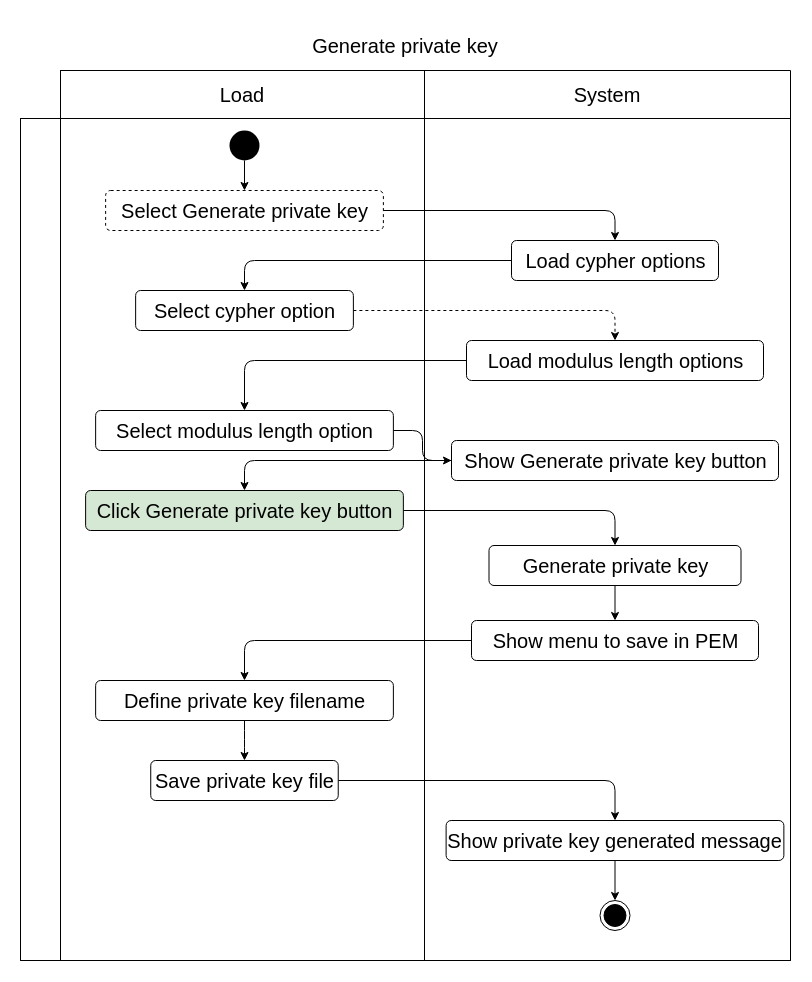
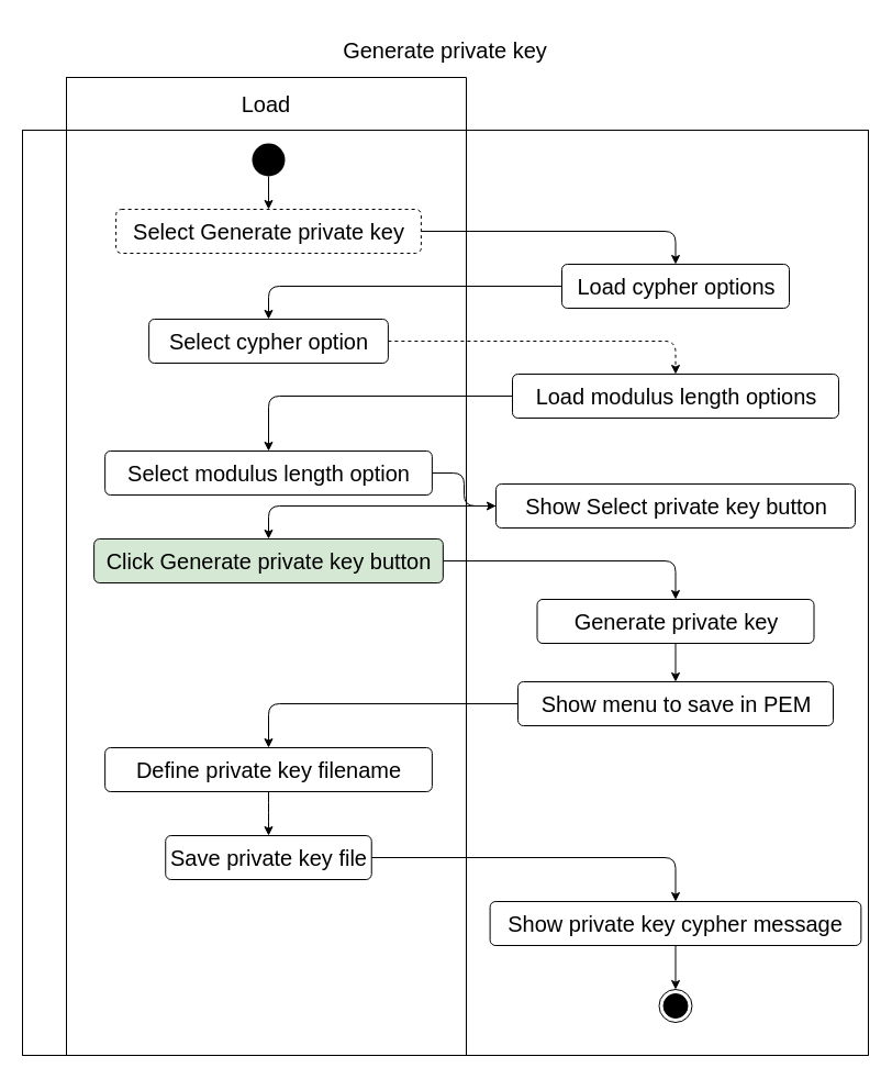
- <mxCell id="6" value="System" style="shape=partialRectangle;html=1;whiteSpace=wrap;connectable=0;fillColor=none;top=1;left=1;bottom=1;right=1;overflow=hidden;fontSize=20;" parent="3" vertex="1"><mxGeometry x="404" width="366" height="48" as="geometry" /></mxCell>
- <mxCell id="22" value="Show Generate private key button" style="html=1;align=center;verticalAlign=middle;rounded=1;absoluteArcSize=1;arcSize=10;dashed=0;fontSize=20;" parent="1" vertex="1"><mxGeometry x="451" y="440" width="327" height="40" as="geometry" /></mxCell>
+ <mxCell id="22" value="Show Select private key button" style="html=1;align=center;verticalAlign=middle;rounded=1;absoluteArcSize=1;arcSize=10;dashed=0;fontSize=20;" parent="1" vertex="1"><mxGeometry x="451" y="440" width="327" height="40" as="geometry" /></mxCell>
- <mxCell id="37" value="Show private key generated message" style="html=1;align=center;verticalAlign=middle;rounded=1;absoluteArcSize=1;arcSize=10;dashed=0;fontSize=20;" vertex="1" parent="1"><mxGeometry x="445.62" y="820" width="337.75" height="40" as="geometry" /></mxCell>
+ <mxCell id="37" value="Show private key cypher message" style="html=1;align=center;verticalAlign=middle;rounded=1;absoluteArcSize=1;arcSize=10;dashed=0;fontSize=20;" vertex="1" parent="1"><mxGeometry x="445.62" y="820" width="337.75" height="40" as="geometry" /></mxCell>
